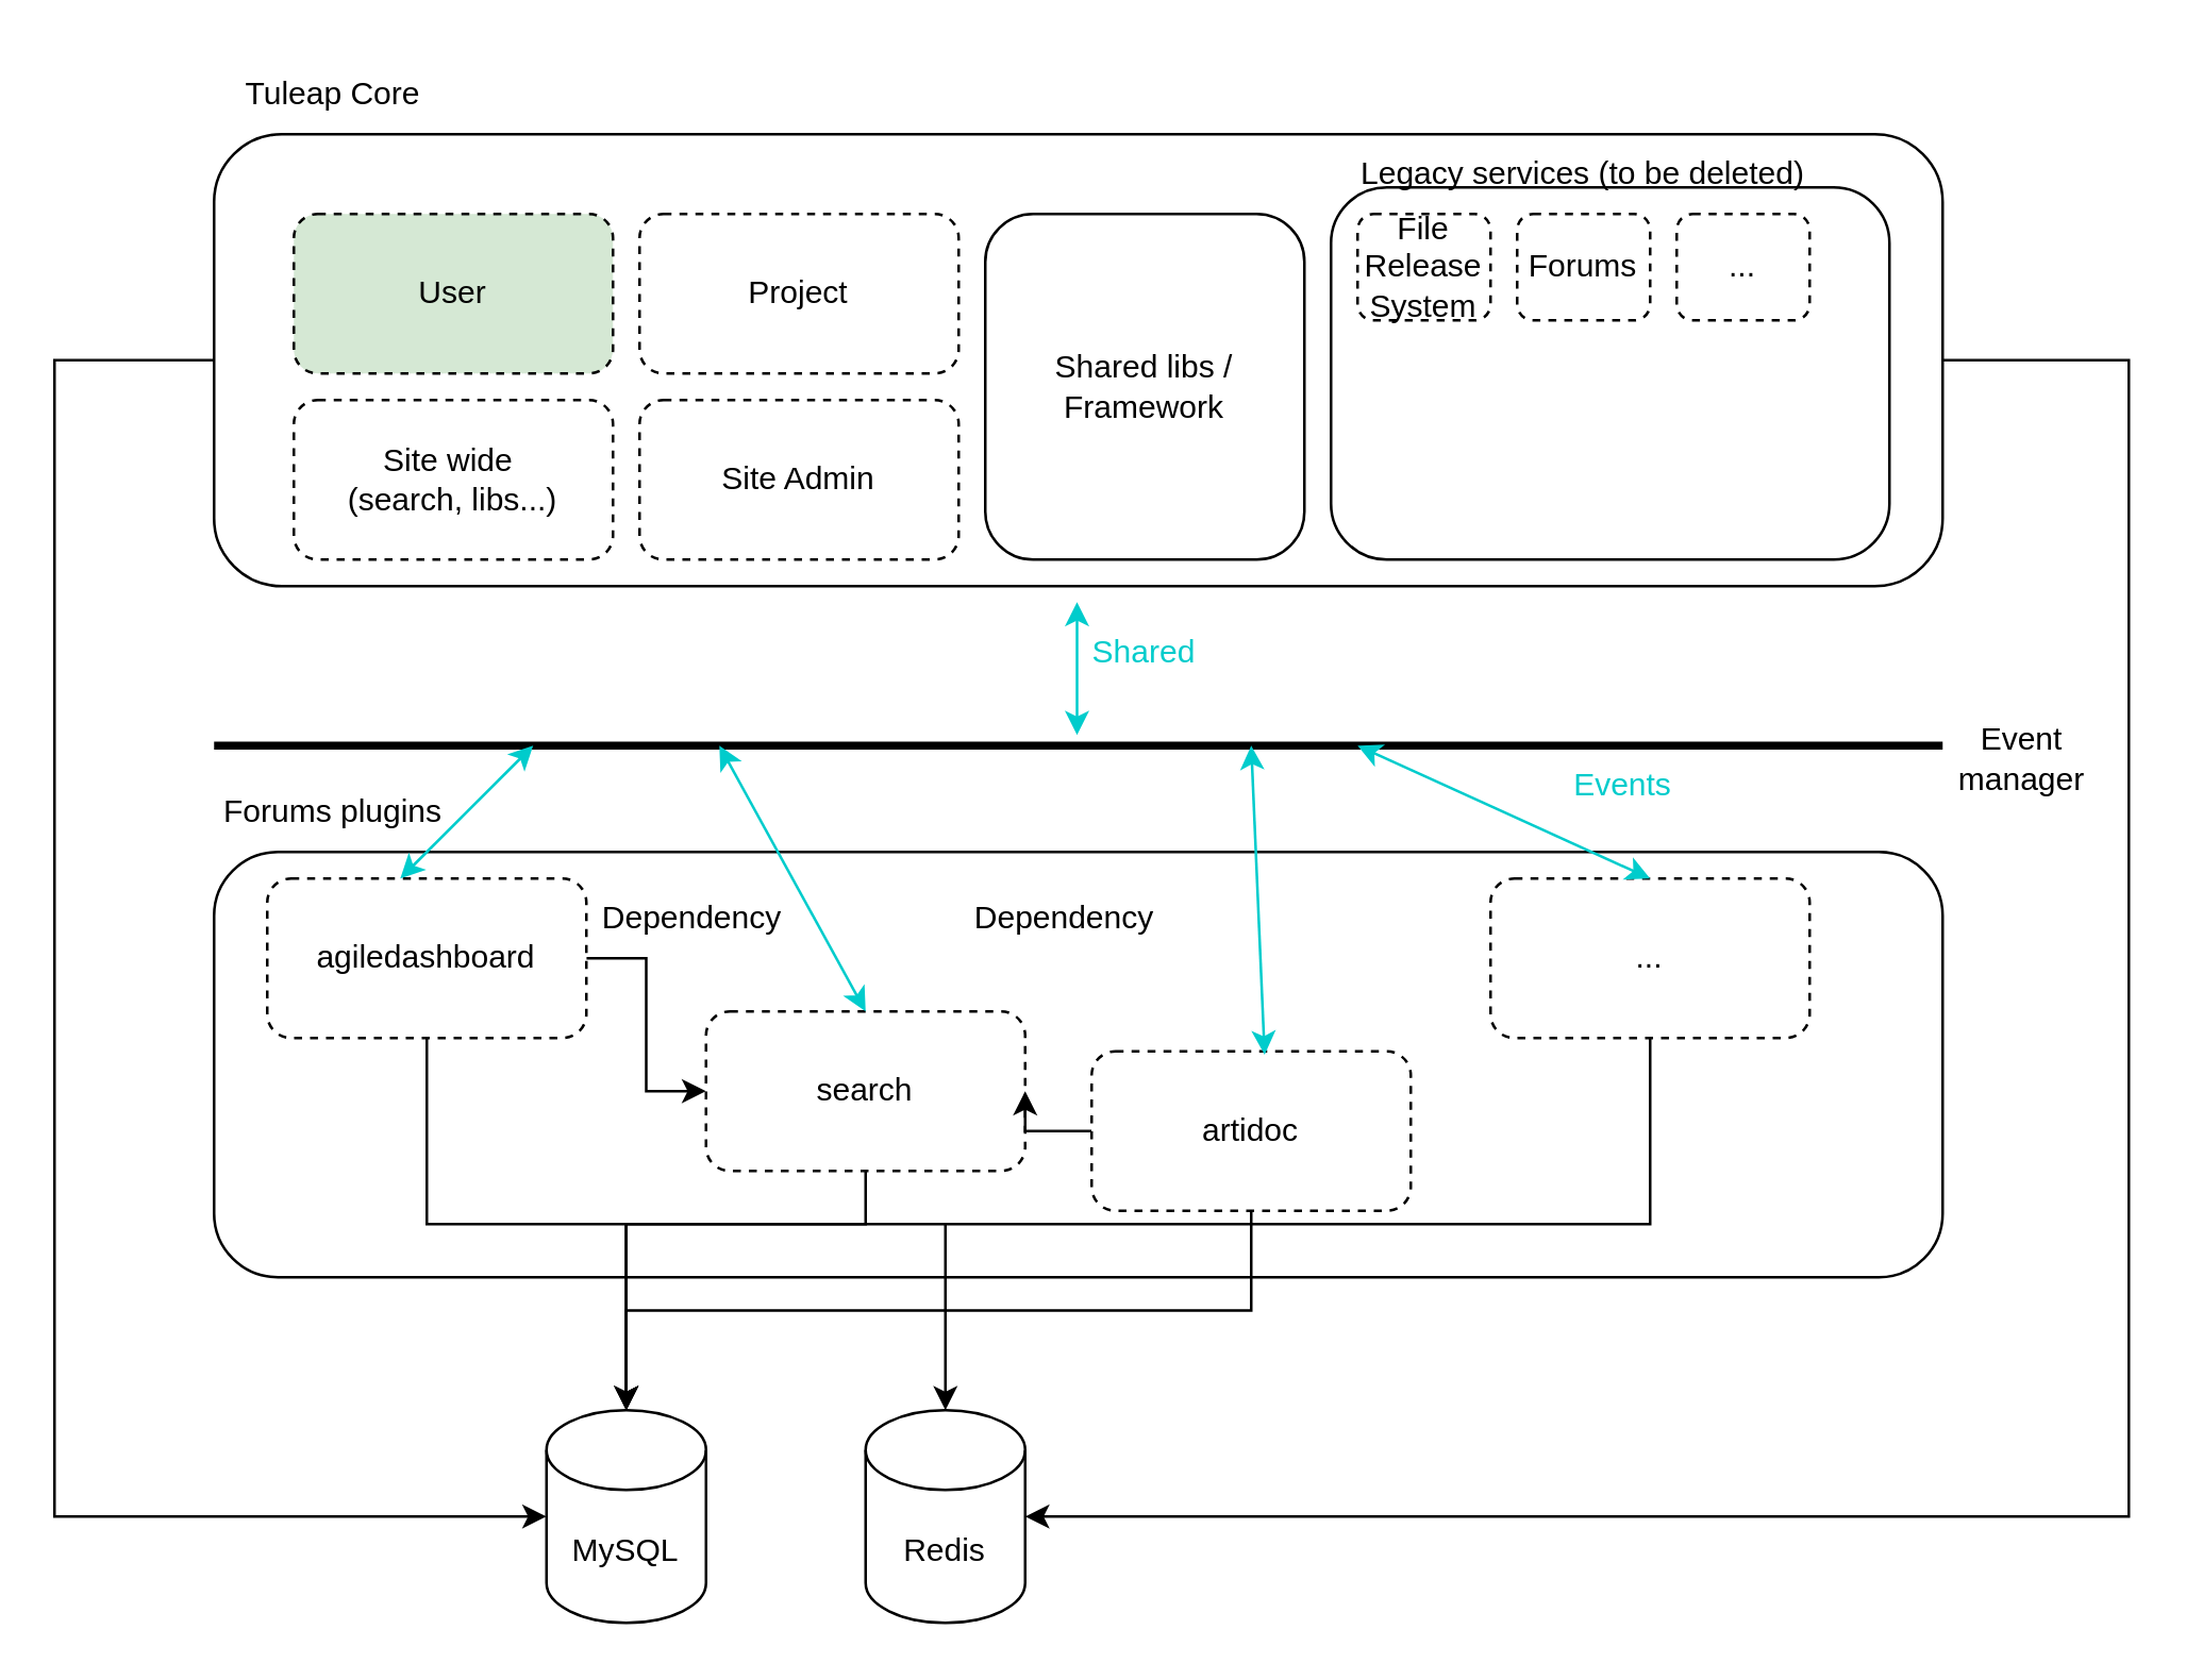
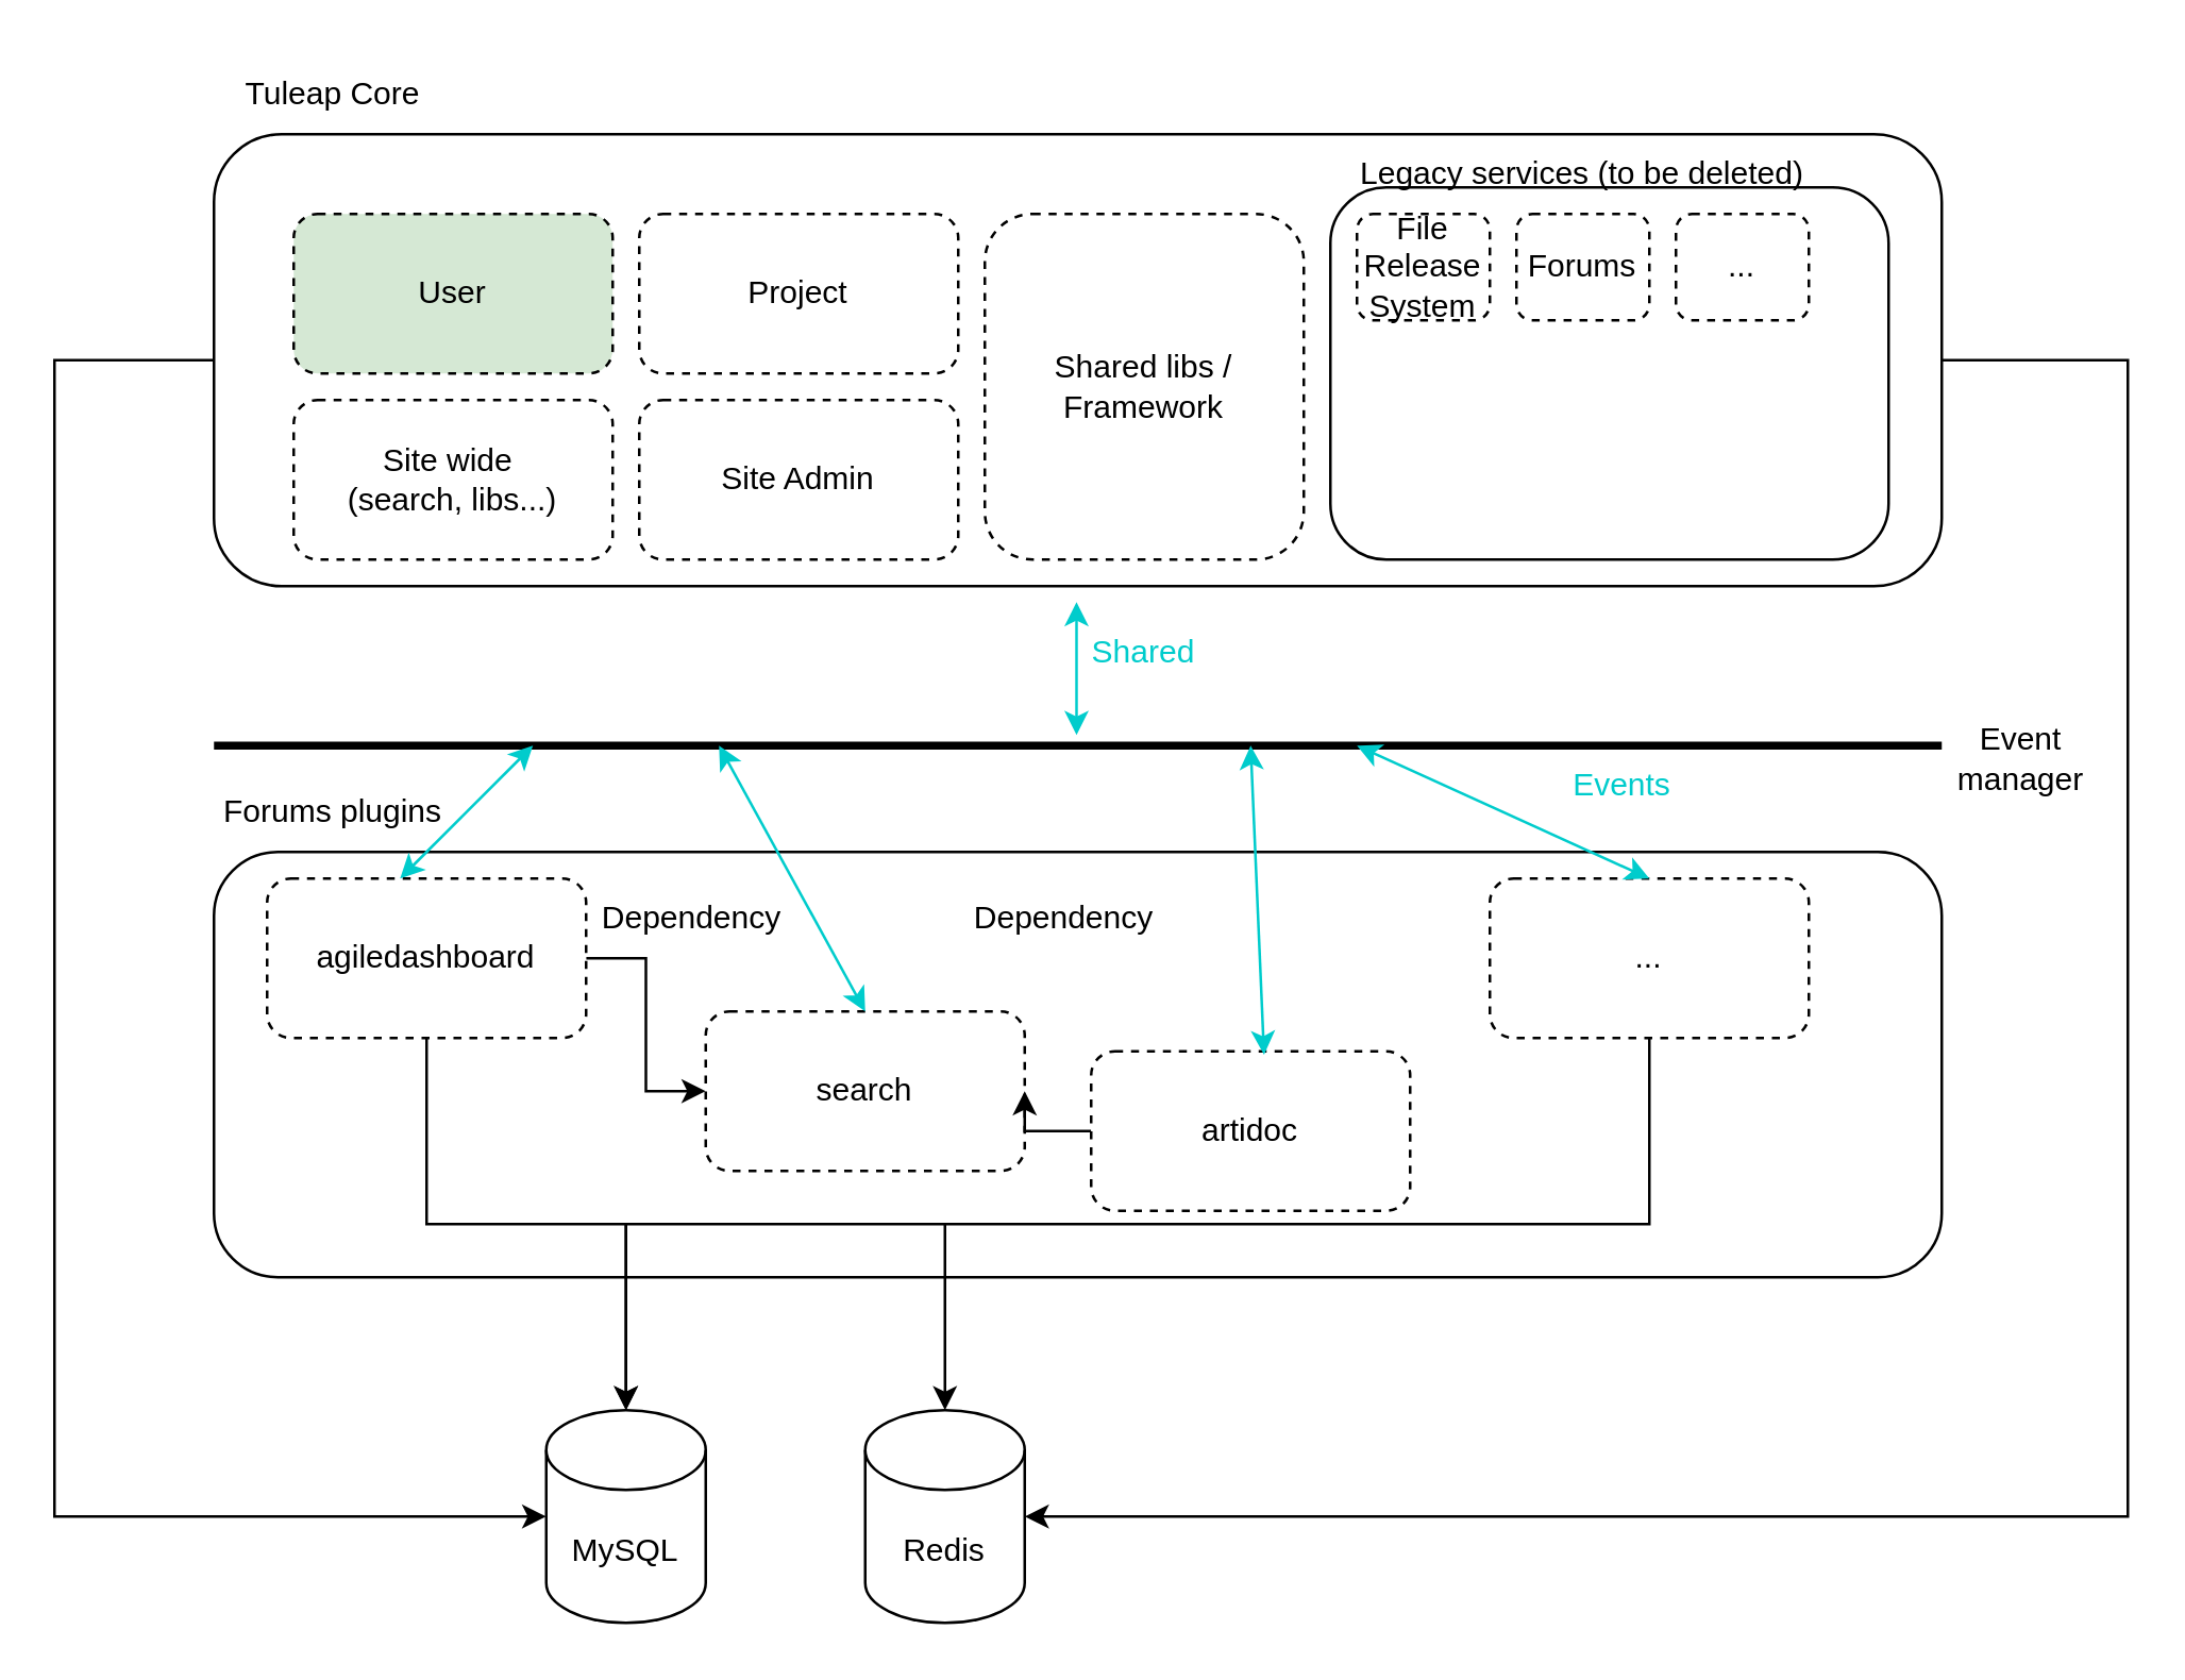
- <mxCell id="16" value="Shared libs /&lt;div&gt;Framework&lt;/div&gt;" style="rounded=1;whiteSpace=wrap;html=1;dashed=0;" parent="1" vertex="1"><mxGeometry x="370" y="80" width="120" height="130" as="geometry" /></mxCell>
+ <mxCell id="16" value="Shared libs /&lt;div&gt;Framework&lt;/div&gt;" style="rounded=1;whiteSpace=wrap;html=1;dashed=1;" parent="1" vertex="1"><mxGeometry x="370" y="80" width="120" height="130" as="geometry" /></mxCell>
- <mxCell id="38" style="edgeStyle=orthogonalEdgeStyle;rounded=0;orthogonalLoop=1;jettySize=auto;html=1;exitX=0.5;exitY=1;exitDx=0;exitDy=0;entryX=0.5;entryY=0;entryDx=0;entryDy=0;entryPerimeter=0;" edge="1" parent="1" source="8" target="31"><mxGeometry relative="1" as="geometry"><Array as="points"><mxPoint x="325" y="460" /><mxPoint x="235" y="460" /></Array></mxGeometry></mxCell>
- <mxCell id="37" style="edgeStyle=orthogonalEdgeStyle;rounded=0;orthogonalLoop=1;jettySize=auto;html=1;exitX=0.5;exitY=1;exitDx=0;exitDy=0;entryX=0.5;entryY=0;entryDx=0;entryDy=0;entryPerimeter=0;" edge="1" parent="1" source="10" target="31"><mxGeometry relative="1" as="geometry" /></mxCell>
